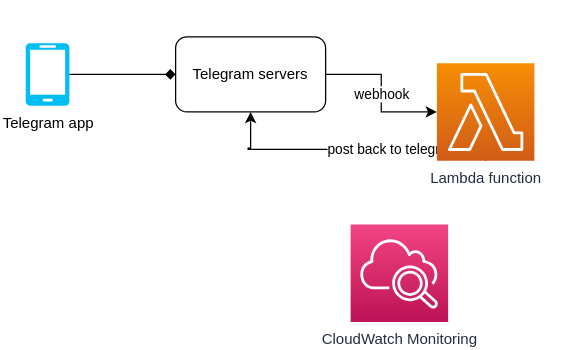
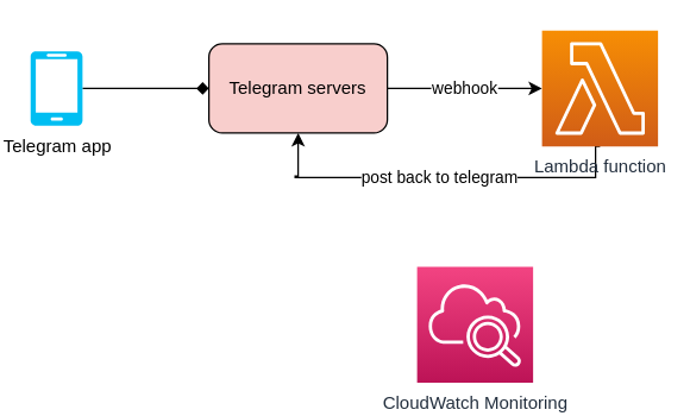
- <mxCell id="5" value="Telegram servers" style="rounded=1;whiteSpace=wrap;html=1;" vertex="1" parent="1"><mxGeometry x="140" y="29" width="120" height="60" as="geometry" /></mxCell>
+ <mxCell id="5" value="Telegram servers" style="rounded=1;whiteSpace=wrap;html=1;fillColor=#f8cecc;" vertex="1" parent="1"><mxGeometry x="140" y="29" width="120" height="60" as="geometry" /></mxCell>
- <mxCell id="7" value="Lambda function" style="sketch=0;points=[[0,0,0],[0.25,0,0],[0.5,0,0],[0.75,0,0],[1,0,0],[0,1,0],[0.25,1,0],[0.5,1,0],[0.75,1,0],[1,1,0],[0,0.25,0],[0,0.5,0],[0,0.75,0],[1,0.25,0],[1,0.5,0],[1,0.75,0]];outlineConnect=0;fontColor=#232F3E;gradientColor=#F78E04;gradientDirection=north;fillColor=#D05C17;strokeColor=#ffffff;dashed=0;verticalLabelPosition=bottom;verticalAlign=top;align=center;html=1;fontSize=12;fontStyle=0;aspect=fixed;shape=mxgraph.aws4.resourceIcon;resIcon=mxgraph.aws4.lambda;" vertex="1" parent="1"><mxGeometry x="349" y="50" width="78" height="78" as="geometry" /></mxCell>
+ <mxCell id="7" value="Lambda function" style="sketch=0;points=[[0,0,0],[0.25,0,0],[0.5,0,0],[0.75,0,0],[1,0,0],[0,1,0],[0.25,1,0],[0.5,1,0],[0.75,1,0],[1,1,0],[0,0.25,0],[0,0.5,0],[0,0.75,0],[1,0.25,0],[1,0.5,0],[1,0.75,0]];outlineConnect=0;fontColor=#232F3E;gradientColor=#F78E04;gradientDirection=north;fillColor=#D05C17;strokeColor=#ffffff;dashed=0;verticalLabelPosition=bottom;verticalAlign=top;align=center;html=1;fontSize=12;fontStyle=0;aspect=fixed;shape=mxgraph.aws4.resourceIcon;resIcon=mxgraph.aws4.lambda;" vertex="1" parent="1"><mxGeometry x="364" y="20" width="78" height="78" as="geometry" /></mxCell>
